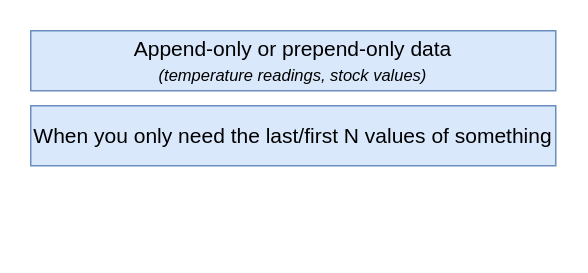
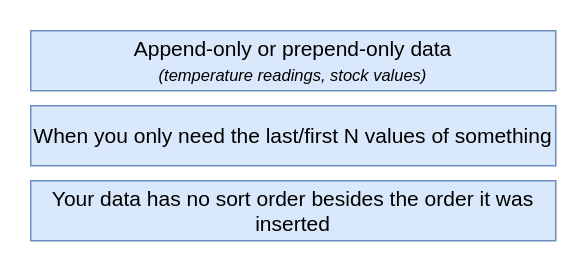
+ <mxCell id="4" value="Your data has no sort order besides the order it was inserted" style="rounded=0;whiteSpace=wrap;html=1;fontSize=14;fillColor=#dae8fc;strokeColor=#6c8ebf;" vertex="1" parent="1"><mxGeometry x="20" y="120" width="350" height="40" as="geometry" /></mxCell>
